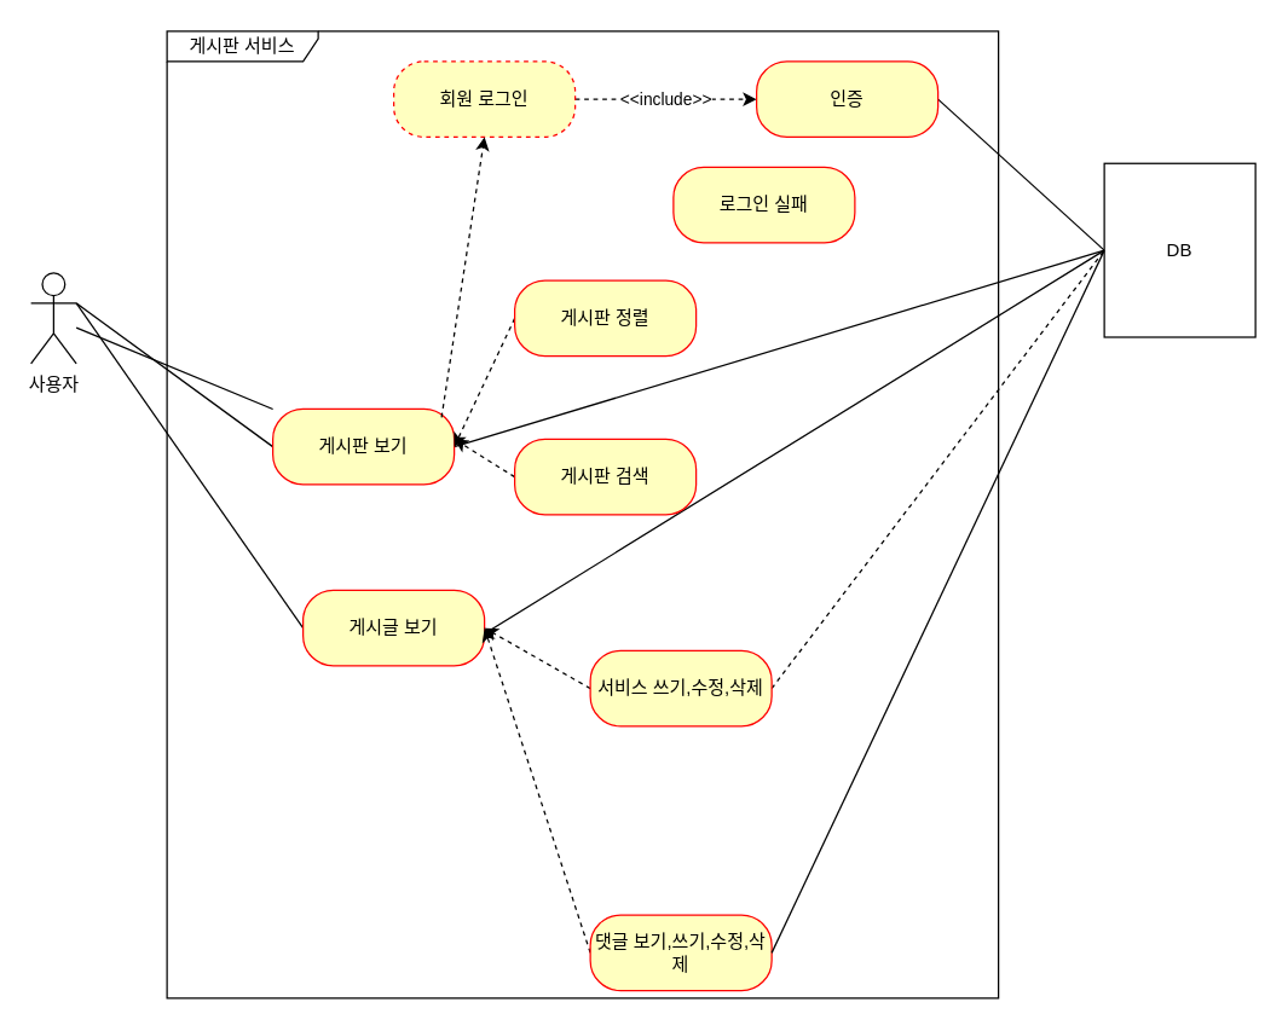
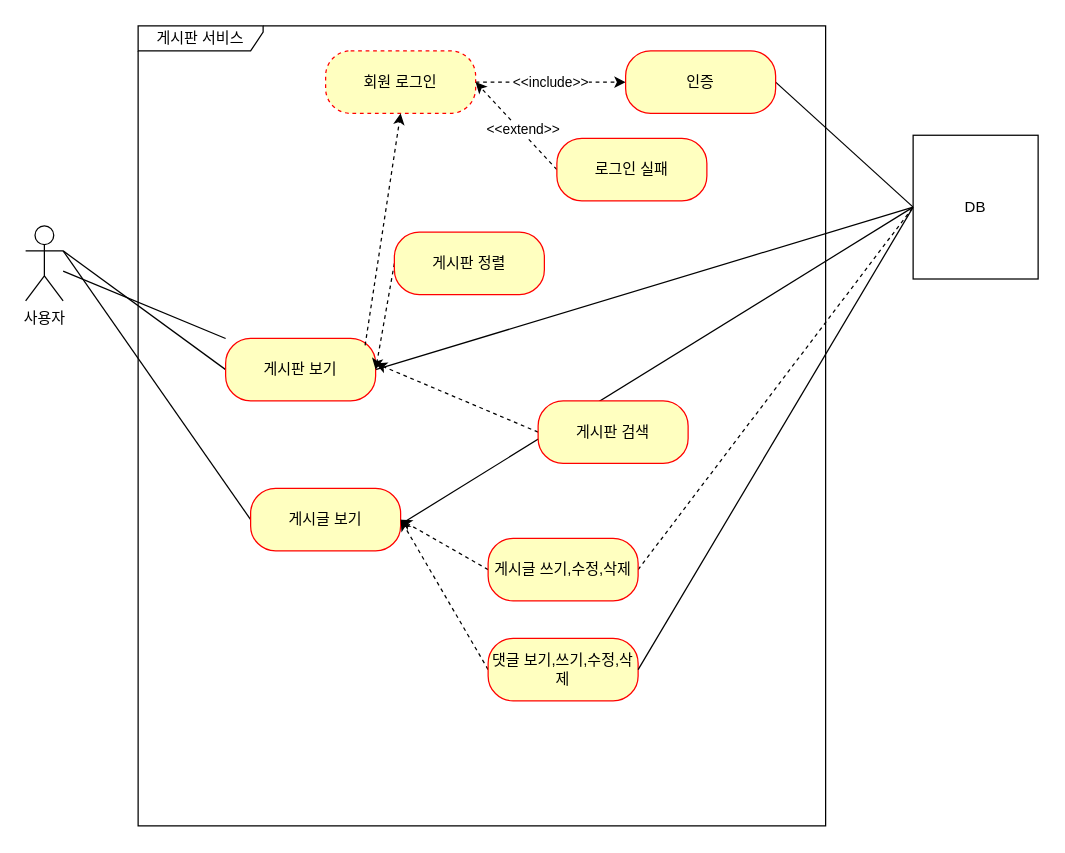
+ <mxCell id="15" style="rounded=0;orthogonalLoop=1;jettySize=auto;html=1;exitX=0;exitY=0.5;exitDx=0;exitDy=0;entryX=1;entryY=0.5;entryDx=0;entryDy=0;dashed=1;" edge="1" parent="1" source="17" target="12"><mxGeometry relative="1" as="geometry" /></mxCell>
+ <mxCell id="16" value="&amp;lt;&amp;lt;extend&amp;gt;&amp;gt;" style="edgeLabel;html=1;align=center;verticalAlign=middle;resizable=0;points=[];" vertex="1" connectable="0" parent="15"><mxGeometry x="-0.1" y="-2" relative="1" as="geometry"><mxPoint as="offset" /></mxGeometry></mxCell>
- <mxCell id="19" value="게시판 정렬" style="rounded=1;whiteSpace=wrap;html=1;arcSize=40;fontColor=#000000;fillColor=#ffffc0;strokeColor=#ff0000;" vertex="1" parent="1"><mxGeometry x="340" y="185" width="120" height="50" as="geometry" /></mxCell>
+ <mxCell id="19" value="게시판 정렬" style="rounded=1;whiteSpace=wrap;html=1;arcSize=40;fontColor=#000000;fillColor=#ffffc0;strokeColor=#ff0000;" vertex="1" parent="1"><mxGeometry x="315" y="185" width="120" height="50" as="geometry" /></mxCell>
- <mxCell id="21" value="게시판 검색" style="rounded=1;whiteSpace=wrap;html=1;arcSize=40;fontColor=#000000;fillColor=#ffffc0;strokeColor=#ff0000;" vertex="1" parent="1"><mxGeometry x="340" y="290" width="120" height="50" as="geometry" /></mxCell>
+ <mxCell id="21" value="게시판 검색" style="rounded=1;whiteSpace=wrap;html=1;arcSize=40;fontColor=#000000;fillColor=#ffffc0;strokeColor=#ff0000;" vertex="1" parent="1"><mxGeometry x="430" y="320" width="120" height="50" as="geometry" /></mxCell>
- <mxCell id="24" value="서비스 쓰기,수정,삭제" style="rounded=1;whiteSpace=wrap;html=1;arcSize=40;fontColor=#000000;fillColor=#ffffc0;strokeColor=#ff0000;" vertex="1" parent="1"><mxGeometry x="390" y="430" width="120" height="50" as="geometry" /></mxCell>
+ <mxCell id="24" value="게시글 쓰기,수정,삭제" style="rounded=1;whiteSpace=wrap;html=1;arcSize=40;fontColor=#000000;fillColor=#ffffc0;strokeColor=#ff0000;" vertex="1" parent="1"><mxGeometry x="390" y="430" width="120" height="50" as="geometry" /></mxCell>
- <mxCell id="26" value="댓글 보기,쓰기,수정,삭제" style="rounded=1;whiteSpace=wrap;html=1;arcSize=40;fontColor=#000000;fillColor=#ffffc0;strokeColor=#ff0000;" vertex="1" parent="1"><mxGeometry x="390" y="605" width="120" height="50" as="geometry" /></mxCell>
+ <mxCell id="26" value="댓글 보기,쓰기,수정,삭제" style="rounded=1;whiteSpace=wrap;html=1;arcSize=40;fontColor=#000000;fillColor=#ffffc0;strokeColor=#ff0000;" vertex="1" parent="1"><mxGeometry x="390" y="510" width="120" height="50" as="geometry" /></mxCell>
